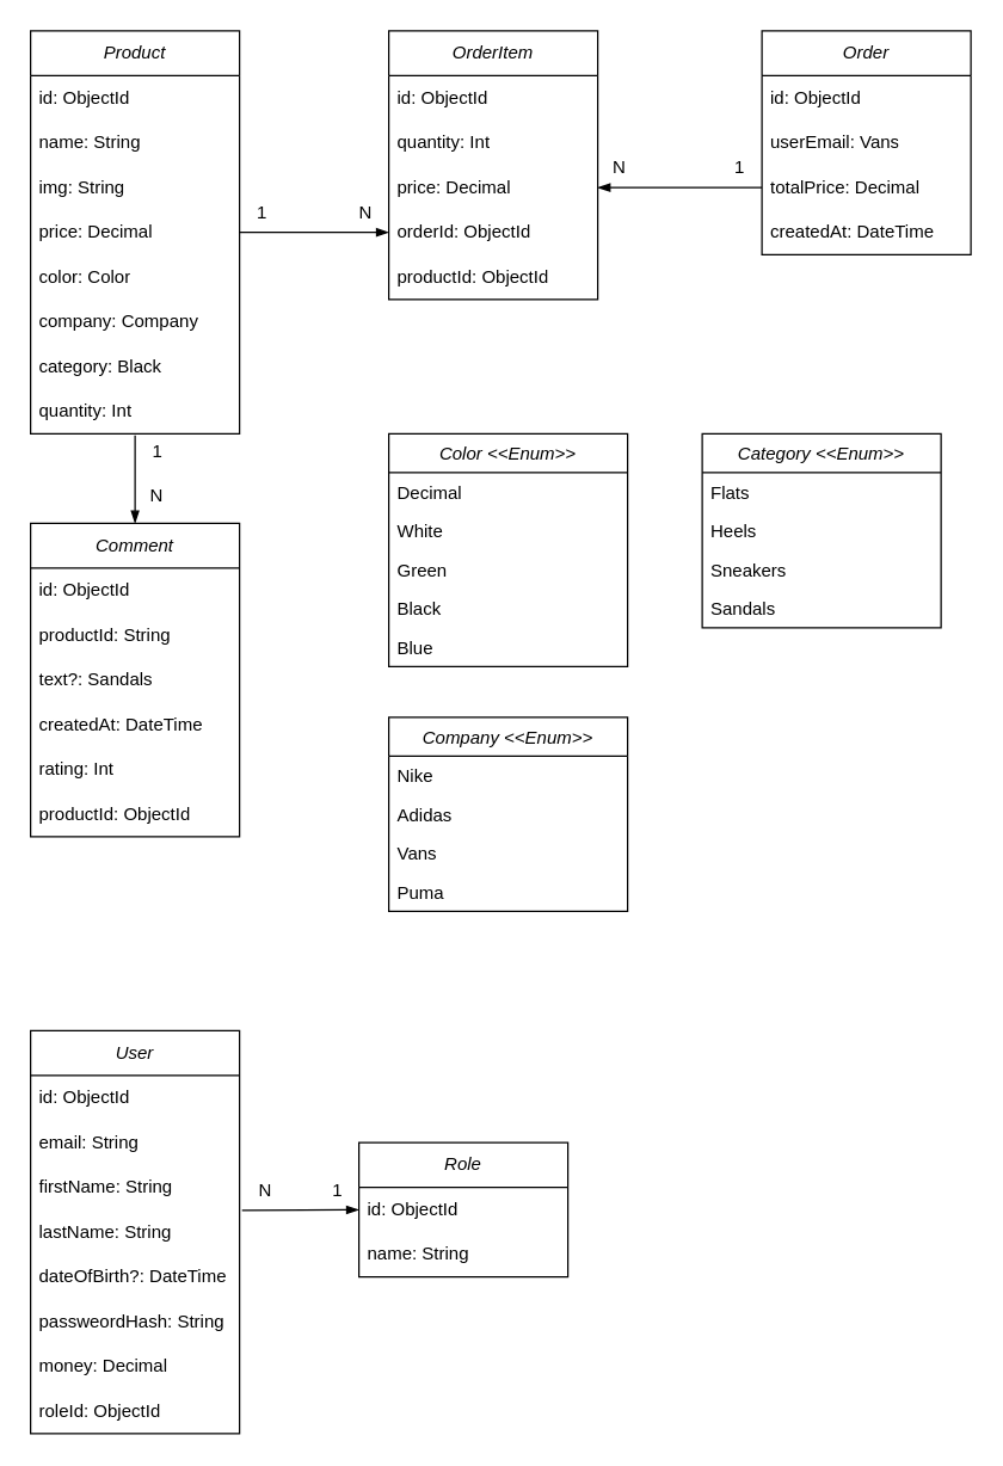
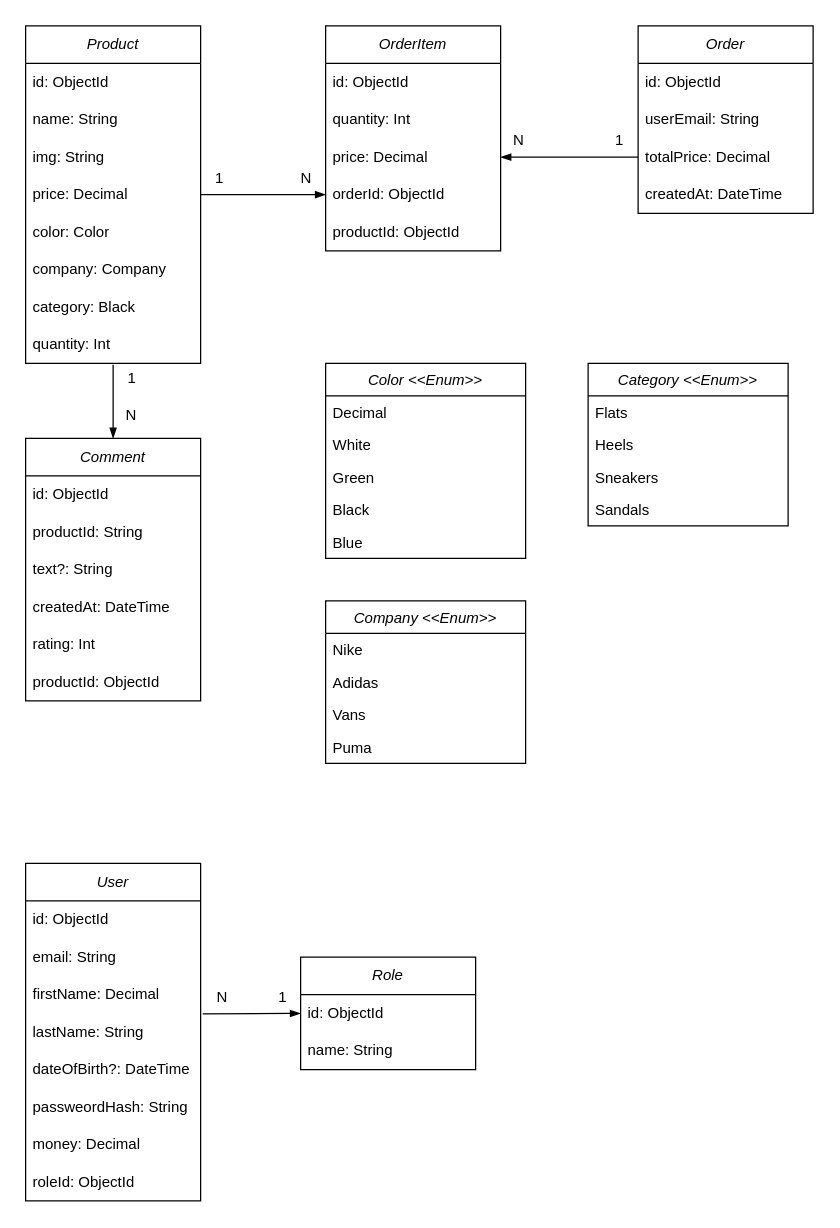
- <mxCell id="23" value="userEmail: Vans" style="text;strokeColor=none;fillColor=none;align=left;verticalAlign=middle;spacingLeft=4;spacingRight=4;overflow=hidden;points=[[0,0.5],[1,0.5]];portConstraint=eastwest;rotatable=0;whiteSpace=wrap;html=1;" parent="21" vertex="1"><mxGeometry y="60" width="140" height="30" as="geometry" /></mxCell>
+ <mxCell id="23" value="userEmail: String" style="text;strokeColor=none;fillColor=none;align=left;verticalAlign=middle;spacingLeft=4;spacingRight=4;overflow=hidden;points=[[0,0.5],[1,0.5]];portConstraint=eastwest;rotatable=0;whiteSpace=wrap;html=1;" parent="21" vertex="1"><mxGeometry y="60" width="140" height="30" as="geometry" /></mxCell>
- <mxCell id="14" value="text?: Sandals" style="text;strokeColor=none;fillColor=none;align=left;verticalAlign=middle;spacingLeft=4;spacingRight=4;overflow=hidden;points=[[0,0.5],[1,0.5]];portConstraint=eastwest;rotatable=0;whiteSpace=wrap;html=1;" parent="11" vertex="1"><mxGeometry y="90" width="140" height="30" as="geometry" /></mxCell>
+ <mxCell id="14" value="text?: String" style="text;strokeColor=none;fillColor=none;align=left;verticalAlign=middle;spacingLeft=4;spacingRight=4;overflow=hidden;points=[[0,0.5],[1,0.5]];portConstraint=eastwest;rotatable=0;whiteSpace=wrap;html=1;" parent="11" vertex="1"><mxGeometry y="90" width="140" height="30" as="geometry" /></mxCell>
- <mxCell id="57" value="firstName: String" style="text;strokeColor=none;fillColor=none;align=left;verticalAlign=middle;spacingLeft=4;spacingRight=4;overflow=hidden;points=[[0,0.5],[1,0.5]];portConstraint=eastwest;rotatable=0;whiteSpace=wrap;html=1;" parent="54" vertex="1"><mxGeometry y="90" width="140" height="30" as="geometry" /></mxCell>
+ <mxCell id="57" value="firstName: Decimal" style="text;strokeColor=none;fillColor=none;align=left;verticalAlign=middle;spacingLeft=4;spacingRight=4;overflow=hidden;points=[[0,0.5],[1,0.5]];portConstraint=eastwest;rotatable=0;whiteSpace=wrap;html=1;" parent="54" vertex="1"><mxGeometry y="90" width="140" height="30" as="geometry" /></mxCell>
